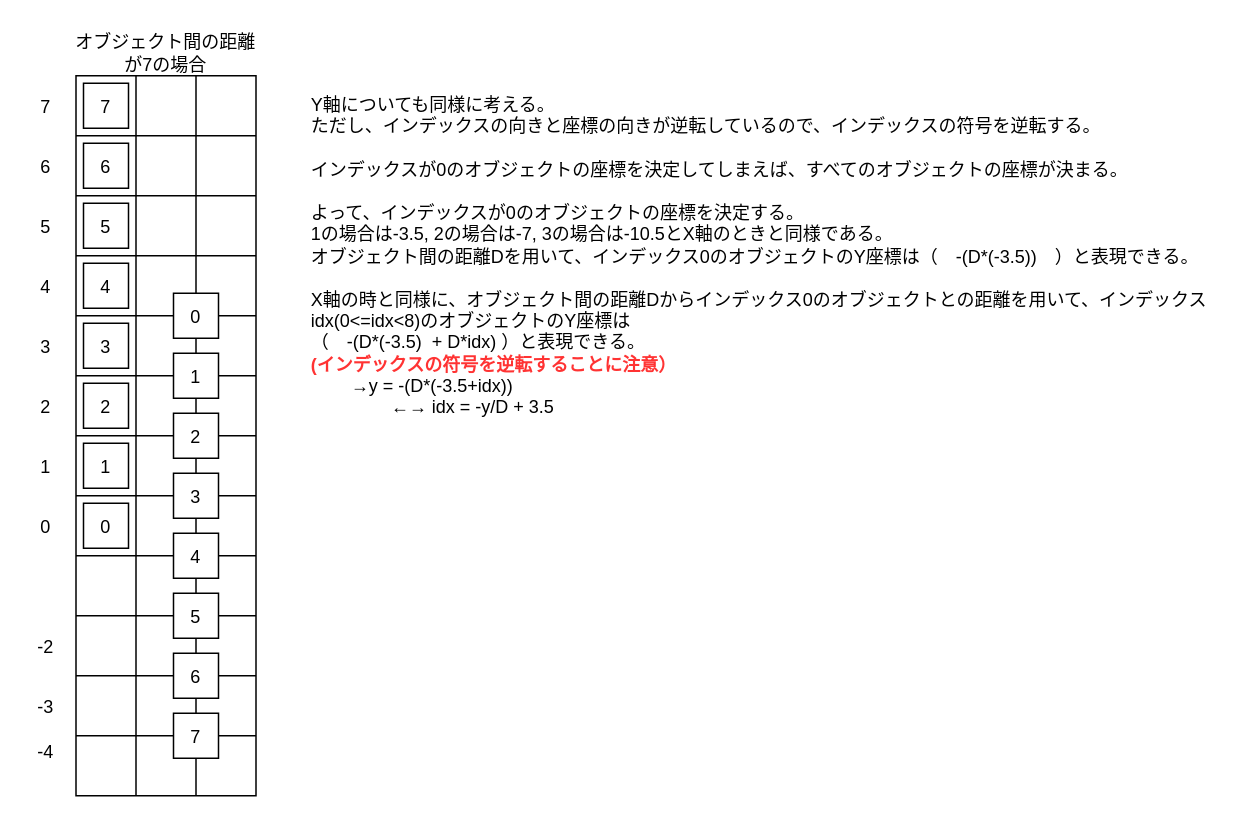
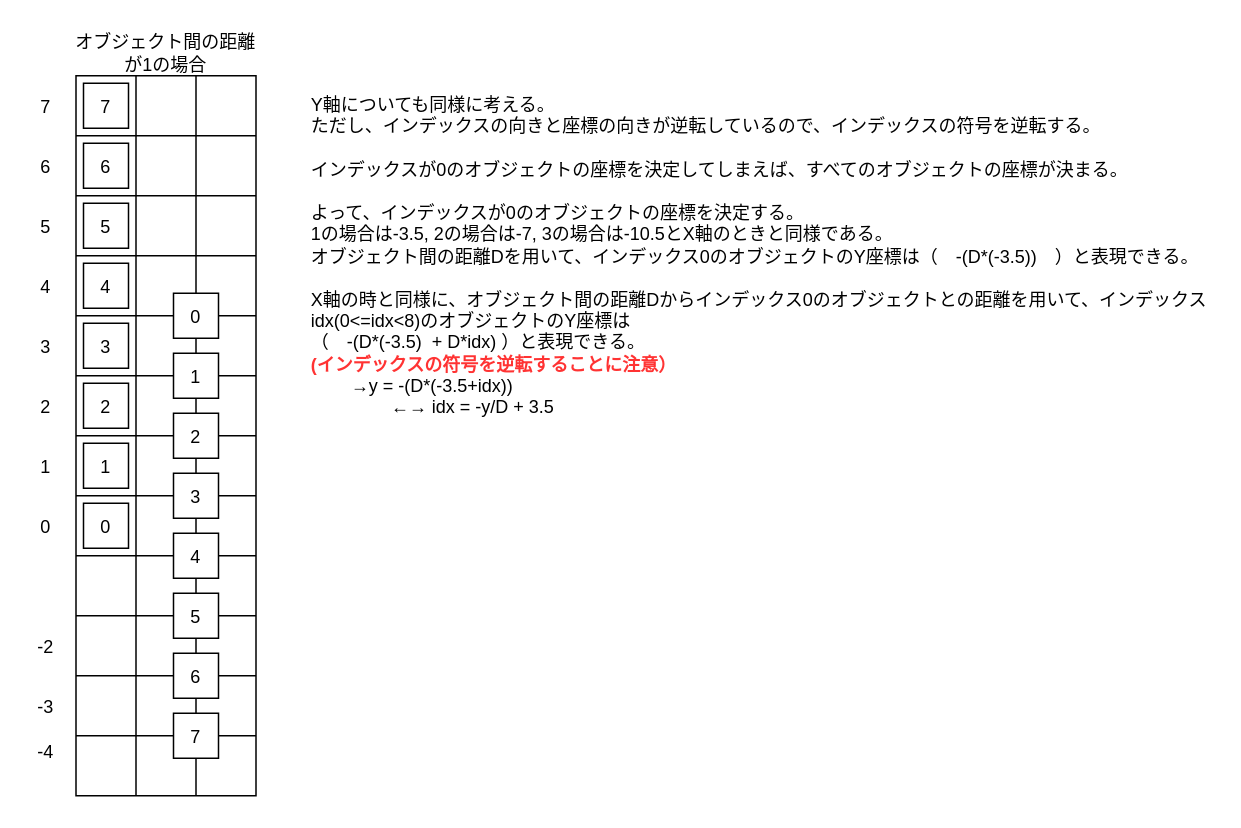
- <mxCell id="78" value="オブジェクト間の距離が7の場合" style="text;html=1;strokeColor=none;fillColor=none;align=center;verticalAlign=middle;whiteSpace=wrap;rounded=0;" parent="1" vertex="1"><mxGeometry x="46.25" y="20" width="127.5" height="30" as="geometry" /></mxCell>
+ <mxCell id="78" value="オブジェクト間の距離が1の場合" style="text;html=1;strokeColor=none;fillColor=none;align=center;verticalAlign=middle;whiteSpace=wrap;rounded=0;" parent="1" vertex="1"><mxGeometry x="46.25" y="20" width="127.5" height="30" as="geometry" /></mxCell>
